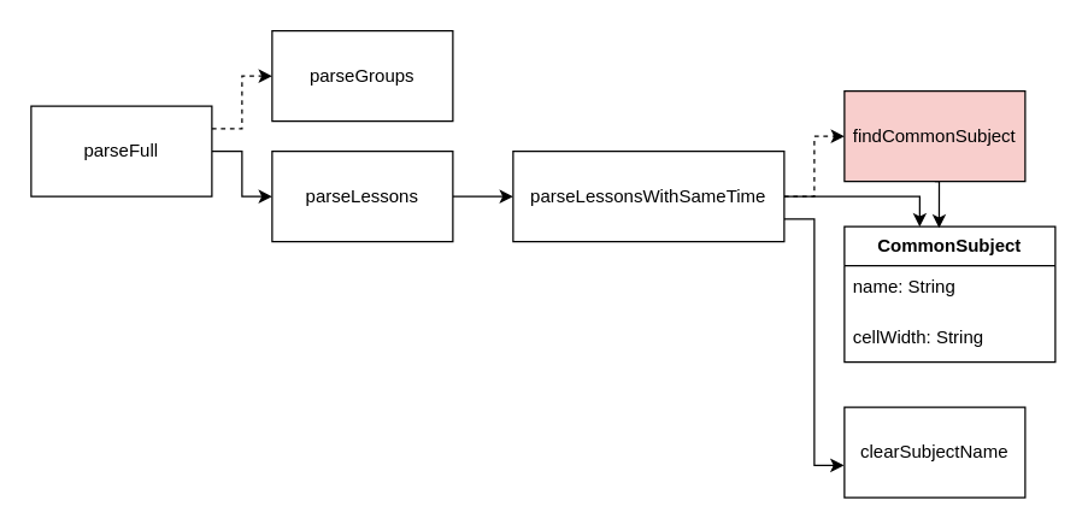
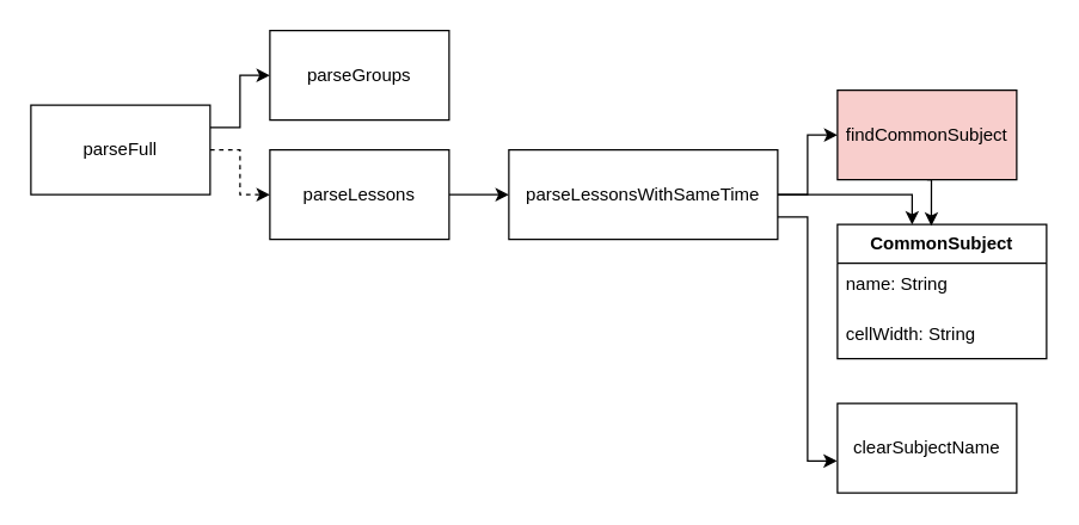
- <mxCell id="3" style="edgeStyle=orthogonalEdgeStyle;rounded=0;orthogonalLoop=1;jettySize=auto;html=1;exitX=1;exitY=0.25;exitDx=0;exitDy=0;entryX=0;entryY=0.5;entryDx=0;entryDy=0;dashed=1;" edge="1" parent="1" source="4" target="7"><mxGeometry relative="1" as="geometry" /></mxCell>
+ <mxCell id="3" style="edgeStyle=orthogonalEdgeStyle;rounded=0;orthogonalLoop=1;jettySize=auto;html=1;exitX=1;exitY=0.25;exitDx=0;exitDy=0;entryX=0;entryY=0.5;entryDx=0;entryDy=0;" edge="1" parent="1" source="4" target="7"><mxGeometry relative="1" as="geometry" /></mxCell>
- <mxCell id="10" style="edgeStyle=orthogonalEdgeStyle;rounded=0;orthogonalLoop=1;jettySize=auto;html=1;exitX=1;exitY=0.5;exitDx=0;exitDy=0;entryX=0;entryY=0.5;entryDx=0;entryDy=0;dashed=1;" edge="1" parent="1" source="13" target="9"><mxGeometry relative="1" as="geometry" /></mxCell>
+ <mxCell id="10" style="edgeStyle=orthogonalEdgeStyle;rounded=0;orthogonalLoop=1;jettySize=auto;html=1;exitX=1;exitY=0.5;exitDx=0;exitDy=0;entryX=0;entryY=0.5;entryDx=0;entryDy=0;" edge="1" parent="1" source="13" target="9"><mxGeometry relative="1" as="geometry" /></mxCell>
- <mxCell id="2" style="edgeStyle=orthogonalEdgeStyle;rounded=0;orthogonalLoop=1;jettySize=auto;html=1;exitX=1;exitY=0.5;exitDx=0;exitDy=0;entryX=0;entryY=0.5;entryDx=0;entryDy=0;" edge="1" parent="1" source="4" target="6"><mxGeometry relative="1" as="geometry" /></mxCell>
+ <mxCell id="2" style="edgeStyle=orthogonalEdgeStyle;rounded=0;orthogonalLoop=1;jettySize=auto;html=1;exitX=1;exitY=0.5;exitDx=0;exitDy=0;entryX=0;entryY=0.5;entryDx=0;entryDy=0;dashed=1;" edge="1" parent="1" source="4" target="6"><mxGeometry relative="1" as="geometry" /></mxCell>
